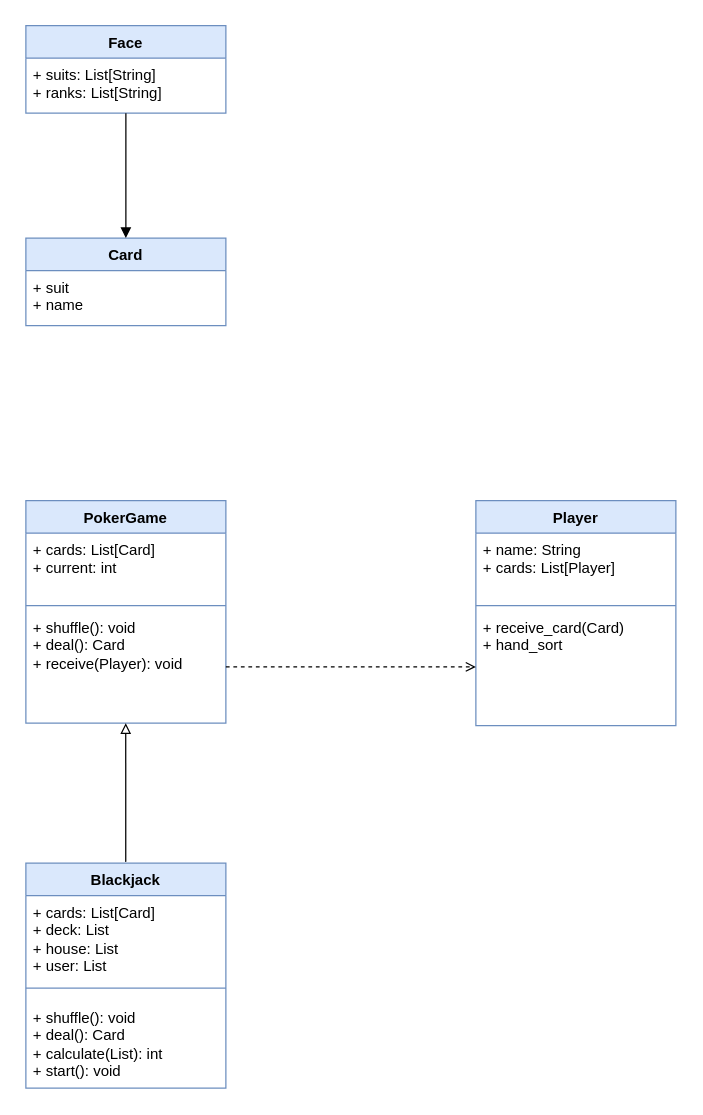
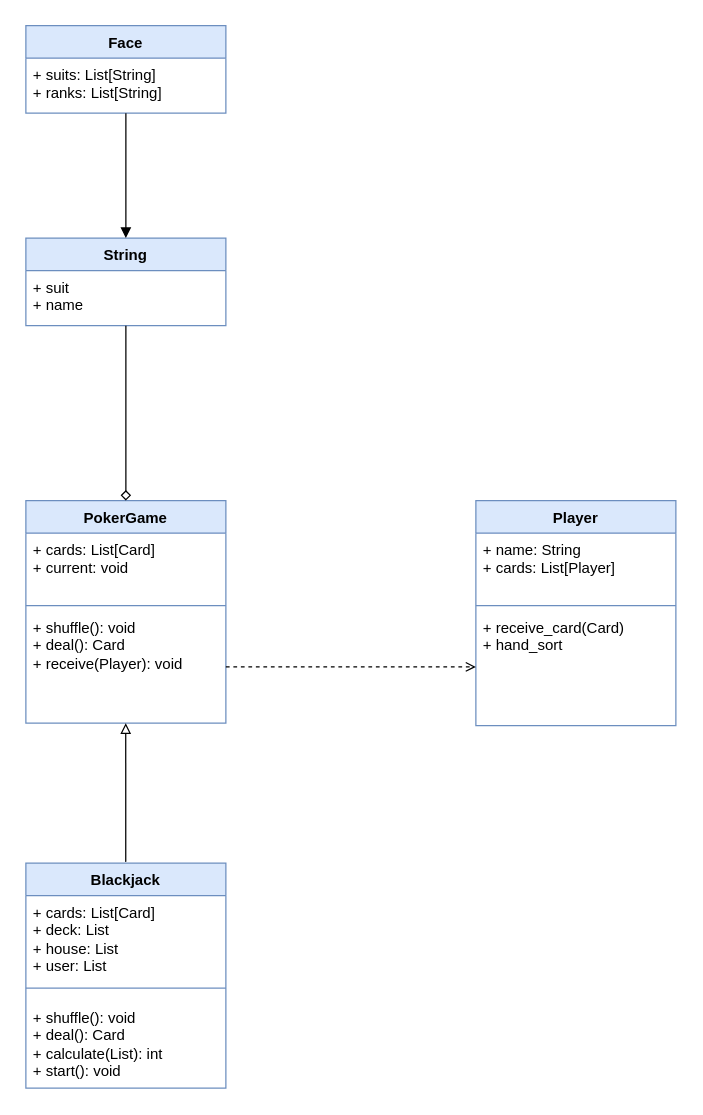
- <mxCell id="12" value="Card" style="swimlane;fontStyle=1;align=center;verticalAlign=top;childLayout=stackLayout;horizontal=1;startSize=26;horizontalStack=0;resizeParent=1;resizeParentMax=0;resizeLast=0;collapsible=1;marginBottom=0;whiteSpace=wrap;html=1;fillColor=#dae8fc;strokeColor=#6c8ebf;" parent="1" vertex="1"><mxGeometry x="20" y="190" width="160" height="70" as="geometry" /></mxCell>
+ <mxCell id="12" value="String" style="swimlane;fontStyle=1;align=center;verticalAlign=top;childLayout=stackLayout;horizontal=1;startSize=26;horizontalStack=0;resizeParent=1;resizeParentMax=0;resizeLast=0;collapsible=1;marginBottom=0;whiteSpace=wrap;html=1;fillColor=#dae8fc;strokeColor=#6c8ebf;" parent="1" vertex="1"><mxGeometry x="20" y="190" width="160" height="70" as="geometry" /></mxCell>
+ <mxCell id="18" style="edgeStyle=orthogonalEdgeStyle;rounded=0;orthogonalLoop=1;jettySize=auto;html=1;entryX=0.5;entryY=0;entryDx=0;entryDy=0;endArrow=diamond;endFill=0;" parent="1" source="13" target="8" edge="1"><mxGeometry relative="1" as="geometry"><Array as="points"><mxPoint x="100" y="270" /><mxPoint x="100" y="270" /></Array></mxGeometry></mxCell>
- <mxCell id="9" value="+ cards: List[Card]&lt;div&gt;+ current: int&lt;br&gt;&lt;div&gt;&lt;br&gt;&lt;/div&gt;&lt;/div&gt;" style="text;strokeColor=none;fillColor=none;align=left;verticalAlign=top;spacingLeft=4;spacingRight=4;overflow=hidden;rotatable=0;points=[[0,0.5],[1,0.5]];portConstraint=eastwest;whiteSpace=wrap;html=1;" parent="8" vertex="1"><mxGeometry y="26" width="160" height="54" as="geometry" /></mxCell>
+ <mxCell id="9" value="+ cards: List[Card]&lt;div&gt;+ current: void&lt;br&gt;&lt;div&gt;&lt;br&gt;&lt;/div&gt;&lt;/div&gt;" style="text;strokeColor=none;fillColor=none;align=left;verticalAlign=top;spacingLeft=4;spacingRight=4;overflow=hidden;rotatable=0;points=[[0,0.5],[1,0.5]];portConstraint=eastwest;whiteSpace=wrap;html=1;" parent="8" vertex="1"><mxGeometry y="26" width="160" height="54" as="geometry" /></mxCell>
